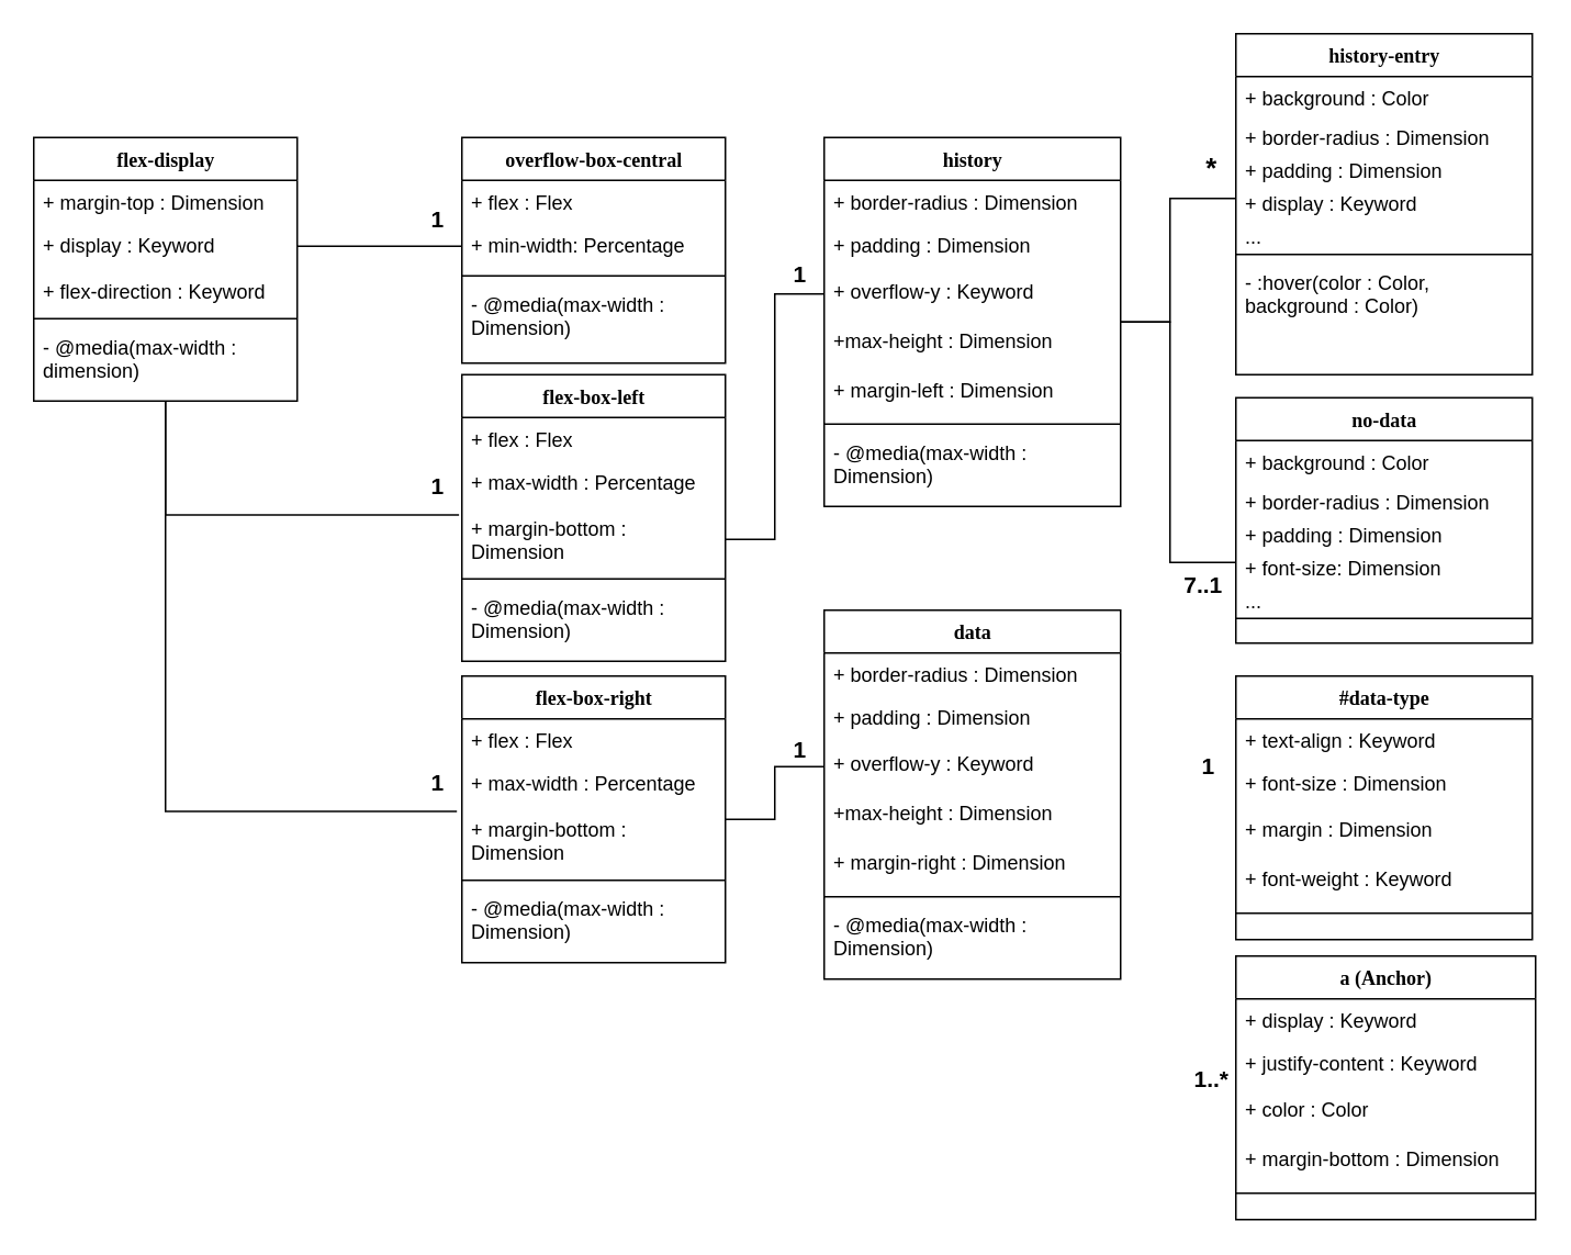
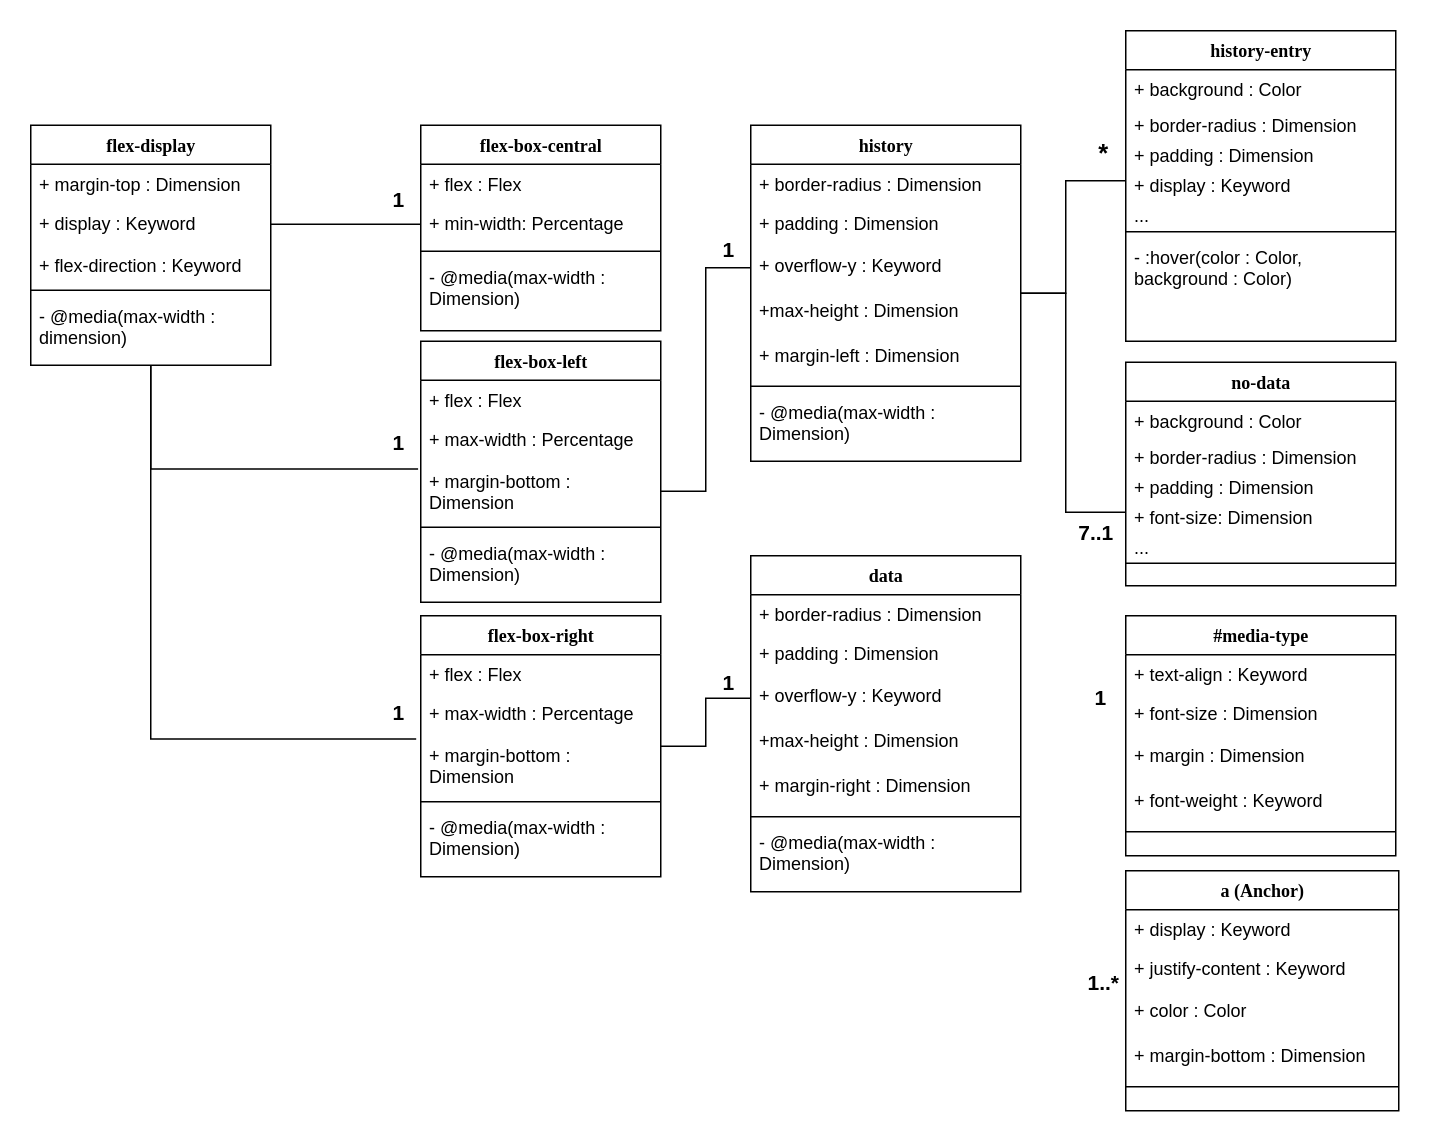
- <mxCell id="8" value="overflow-box-central" style="swimlane;html=1;fontStyle=1;align=center;verticalAlign=top;childLayout=stackLayout;horizontal=1;startSize=26;horizontalStack=0;resizeParent=1;resizeLast=0;collapsible=1;marginBottom=0;swimlaneFillColor=#ffffff;rounded=0;shadow=0;comic=0;labelBackgroundColor=none;strokeWidth=1;fillColor=none;fontFamily=Verdana;fontSize=12" vertex="1" parent="1"><mxGeometry x="280" y="83" width="160" height="137" as="geometry"><mxRectangle x="90" y="83" width="160" height="30" as="alternateBounds" /></mxGeometry></mxCell>
+ <mxCell id="8" value="flex-box-central" style="swimlane;html=1;fontStyle=1;align=center;verticalAlign=top;childLayout=stackLayout;horizontal=1;startSize=26;horizontalStack=0;resizeParent=1;resizeLast=0;collapsible=1;marginBottom=0;swimlaneFillColor=#ffffff;rounded=0;shadow=0;comic=0;labelBackgroundColor=none;strokeWidth=1;fillColor=none;fontFamily=Verdana;fontSize=12" vertex="1" parent="1"><mxGeometry x="280" y="83" width="160" height="137" as="geometry"><mxRectangle x="90" y="83" width="160" height="30" as="alternateBounds" /></mxGeometry></mxCell>
- <mxCell id="53" value="#data-type" style="swimlane;html=1;fontStyle=1;align=center;verticalAlign=top;childLayout=stackLayout;horizontal=1;startSize=26;horizontalStack=0;resizeParent=1;resizeLast=0;collapsible=1;marginBottom=0;swimlaneFillColor=#ffffff;rounded=0;shadow=0;comic=0;labelBackgroundColor=none;strokeWidth=1;fillColor=none;fontFamily=Verdana;fontSize=12" vertex="1" parent="1"><mxGeometry x="750" y="410" width="180" height="160" as="geometry"><mxRectangle x="90" y="83" width="160" height="30" as="alternateBounds" /></mxGeometry></mxCell>
+ <mxCell id="53" value="#media-type" style="swimlane;html=1;fontStyle=1;align=center;verticalAlign=top;childLayout=stackLayout;horizontal=1;startSize=26;horizontalStack=0;resizeParent=1;resizeLast=0;collapsible=1;marginBottom=0;swimlaneFillColor=#ffffff;rounded=0;shadow=0;comic=0;labelBackgroundColor=none;strokeWidth=1;fillColor=none;fontFamily=Verdana;fontSize=12" vertex="1" parent="1"><mxGeometry x="750" y="410" width="180" height="160" as="geometry"><mxRectangle x="90" y="83" width="160" height="30" as="alternateBounds" /></mxGeometry></mxCell>
